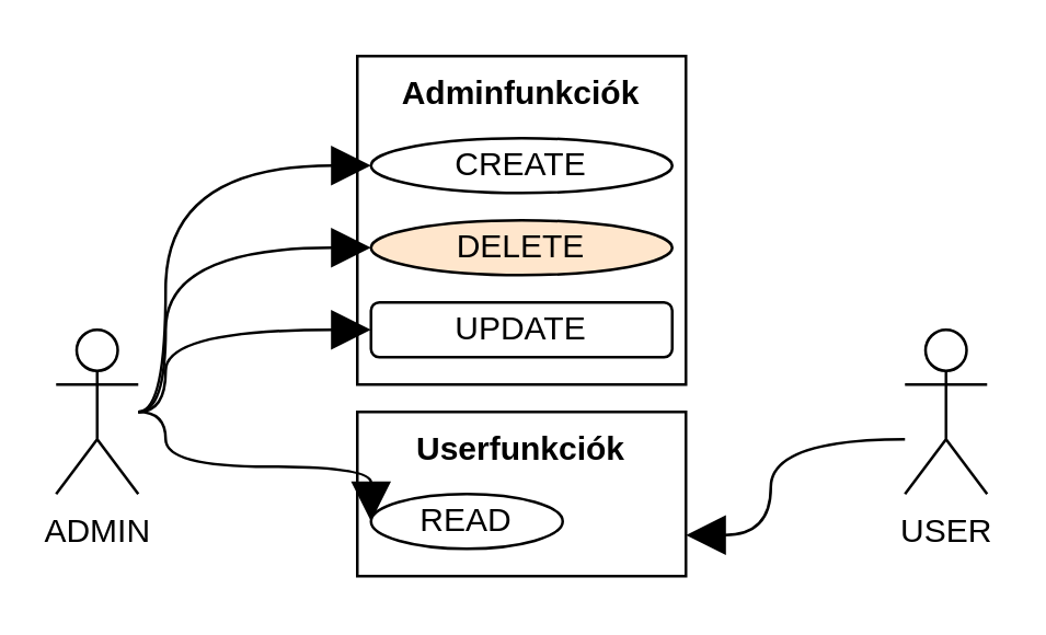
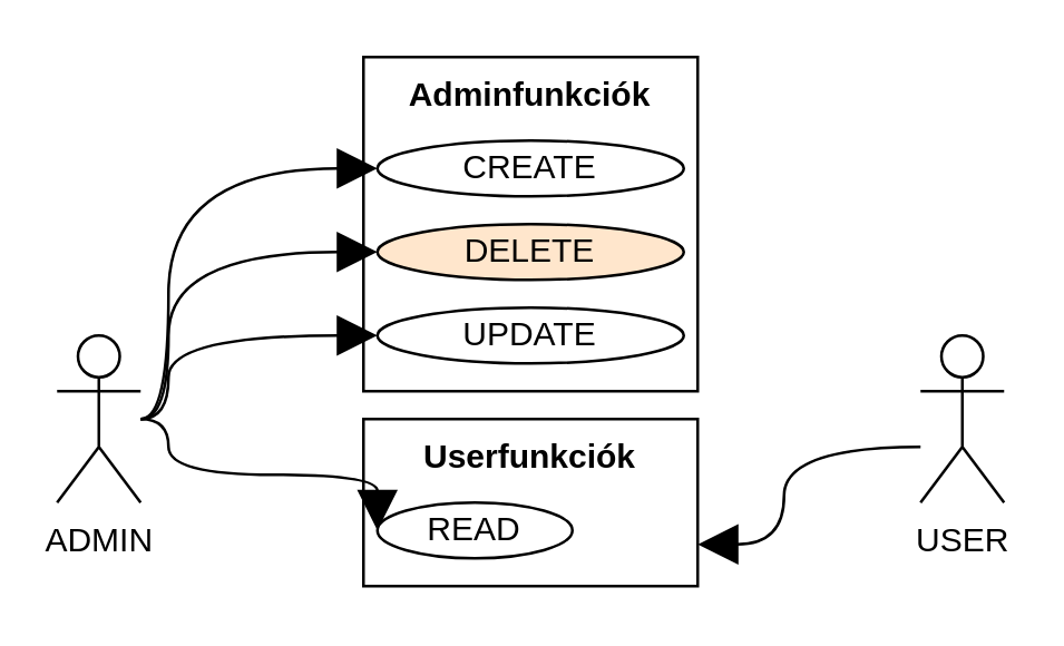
- <mxCell id="8" value="UPDATE" style="whiteSpace=wrap;html=1;rounded=1;" vertex="1" parent="1"><mxGeometry x="135" y="110" width="110" height="20" as="geometry" /></mxCell>
+ <mxCell id="8" value="UPDATE" style="ellipse;whiteSpace=wrap;html=1;" vertex="1" parent="1"><mxGeometry x="135" y="110" width="110" height="20" as="geometry" /></mxCell>
